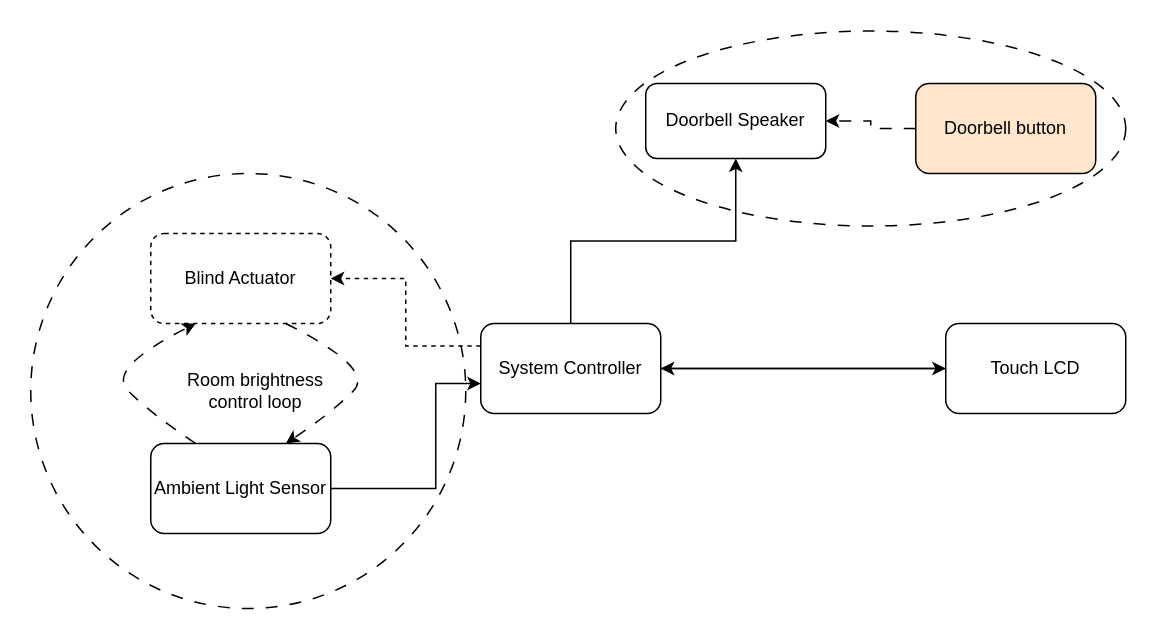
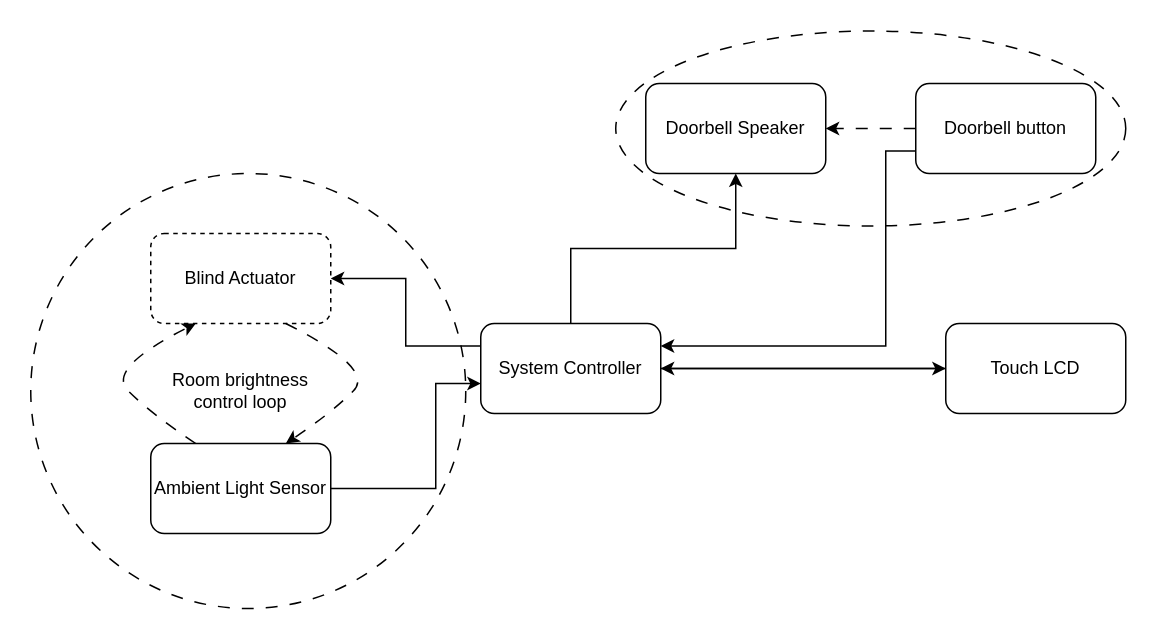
- <mxCell id="18" value="&lt;div&gt;Doorbell Speaker&lt;/div&gt;" style="rounded=1;whiteSpace=wrap;html=1;" vertex="1" parent="1"><mxGeometry x="430" y="55" width="120" height="50" as="geometry" /></mxCell>
+ <mxCell id="18" value="&lt;div&gt;Doorbell Speaker&lt;/div&gt;" style="rounded=1;whiteSpace=wrap;html=1;" vertex="1" parent="1"><mxGeometry x="430" y="55" width="120" height="60" as="geometry" /></mxCell>
- <mxCell id="17" value="Doorbell button" style="rounded=1;whiteSpace=wrap;html=1;fillColor=#ffe6cc;" vertex="1" parent="1"><mxGeometry x="610" y="55" width="120" height="60" as="geometry" /></mxCell>
+ <mxCell id="17" value="Doorbell button" style="rounded=1;whiteSpace=wrap;html=1;" vertex="1" parent="1"><mxGeometry x="610" y="55" width="120" height="60" as="geometry" /></mxCell>
- <mxCell id="3" style="edgeStyle=orthogonalEdgeStyle;rounded=0;orthogonalLoop=1;jettySize=auto;html=1;exitX=0;exitY=0.25;exitDx=0;exitDy=0;entryX=1;entryY=0.5;entryDx=0;entryDy=0;dashed=1;" edge="1" parent="1" source="5" target="8"><mxGeometry relative="1" as="geometry" /></mxCell>
+ <mxCell id="3" style="edgeStyle=orthogonalEdgeStyle;rounded=0;orthogonalLoop=1;jettySize=auto;html=1;exitX=0;exitY=0.25;exitDx=0;exitDy=0;entryX=1;entryY=0.5;entryDx=0;entryDy=0;" edge="1" parent="1" source="5" target="8"><mxGeometry relative="1" as="geometry" /></mxCell>
+ <mxCell id="16" style="edgeStyle=orthogonalEdgeStyle;rounded=0;orthogonalLoop=1;jettySize=auto;html=1;exitX=0;exitY=0.75;exitDx=0;exitDy=0;entryX=1;entryY=0.25;entryDx=0;entryDy=0;" edge="1" parent="1" source="17" target="5"><mxGeometry relative="1" as="geometry"><Array as="points"><mxPoint x="590" y="100" /><mxPoint x="590" y="230" /></Array></mxGeometry></mxCell>
- <mxCell id="12" value="Room brightness control loop" style="text;html=1;align=center;verticalAlign=middle;whiteSpace=wrap;rounded=0;" vertex="1" parent="1"><mxGeometry x="105" y="245" width="130" height="30" as="geometry" /></mxCell>
+ <mxCell id="12" value="Room brightness control loop" style="text;html=1;align=center;verticalAlign=middle;whiteSpace=wrap;rounded=0;" vertex="1" parent="1"><mxGeometry x="95" y="245" width="130" height="30" as="geometry" /></mxCell>
